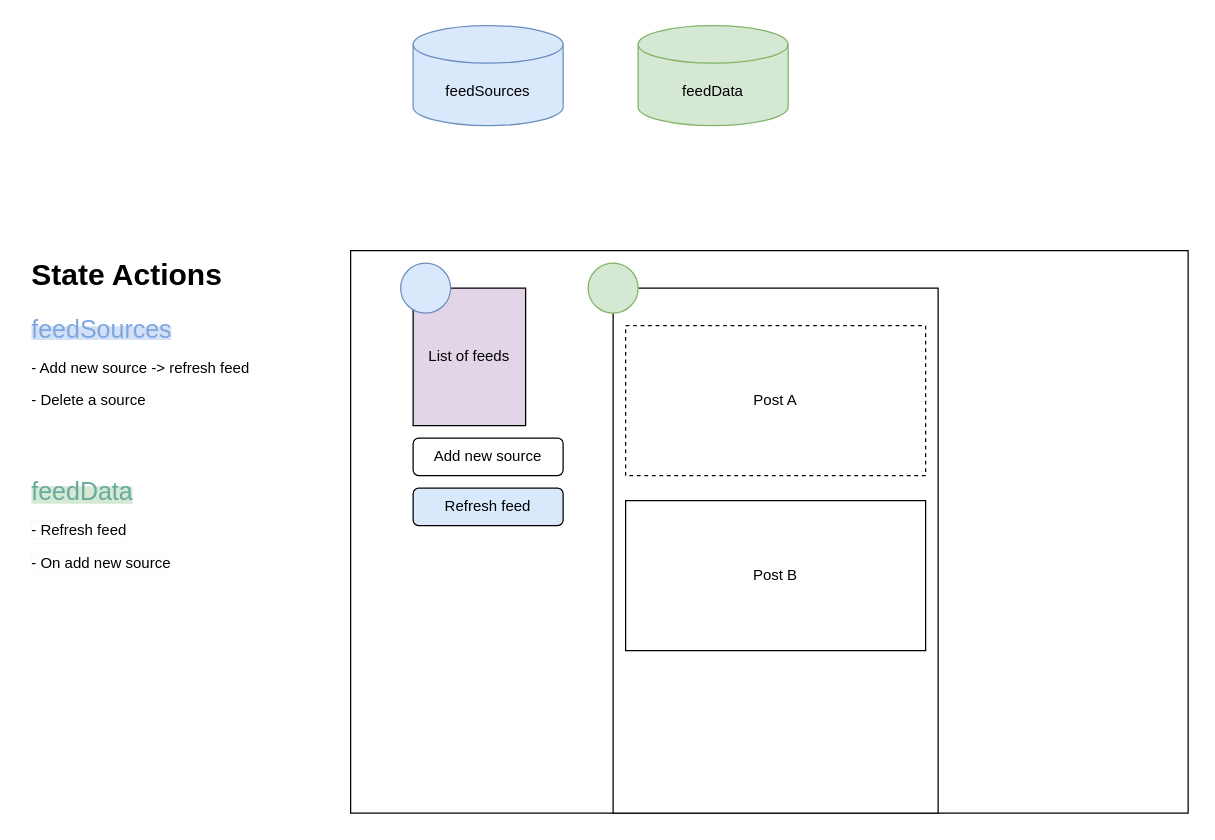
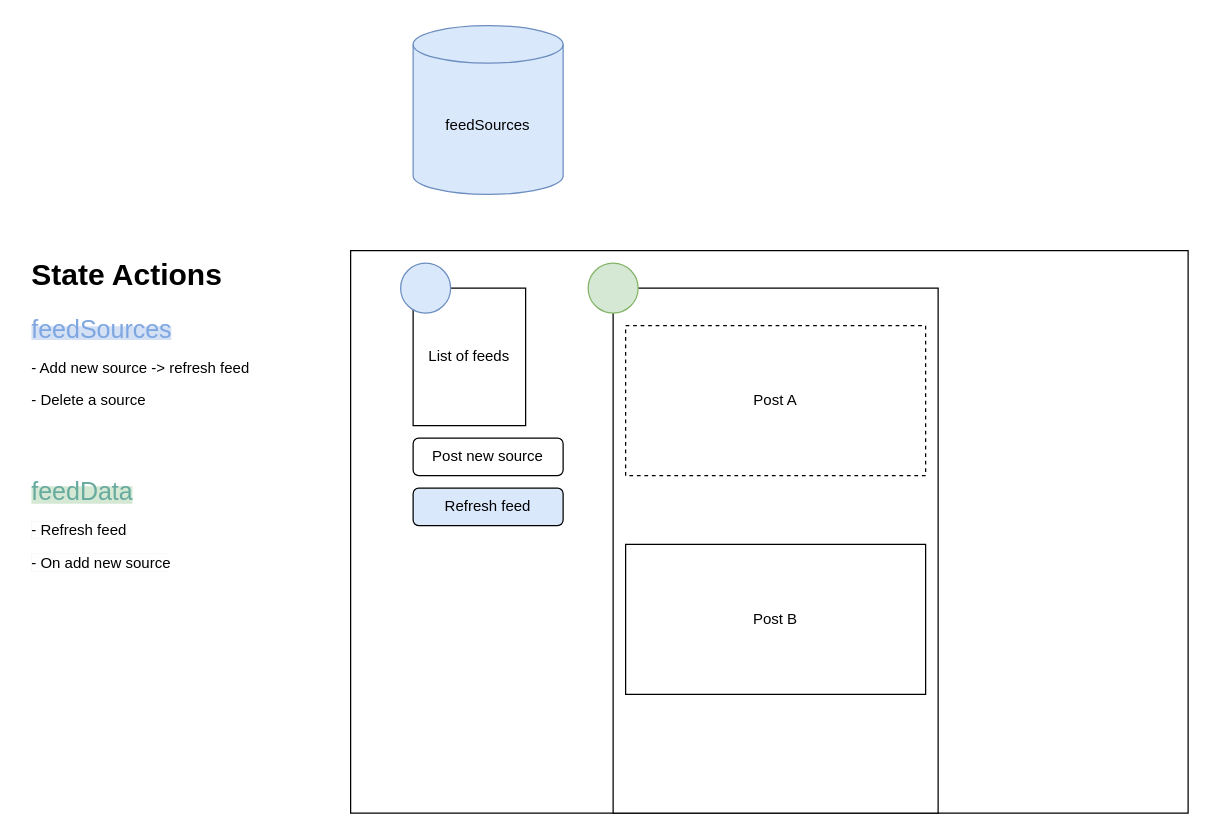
- <mxCell id="2" value="feedSources" style="shape=cylinder3;whiteSpace=wrap;html=1;boundedLbl=1;backgroundOutline=1;size=15;fillColor=#dae8fc;strokeColor=#6c8ebf;" vertex="1" parent="1"><mxGeometry x="330" y="20" width="120" height="80" as="geometry" /></mxCell>
+ <mxCell id="2" value="feedSources" style="shape=cylinder3;whiteSpace=wrap;html=1;boundedLbl=1;backgroundOutline=1;size=15;fillColor=#dae8fc;strokeColor=#6c8ebf;" vertex="1" parent="1"><mxGeometry x="330" y="20" width="120" height="135" as="geometry" /></mxCell>
- <mxCell id="3" value="&lt;div&gt;feedData&lt;/div&gt;" style="shape=cylinder3;whiteSpace=wrap;html=1;boundedLbl=1;backgroundOutline=1;size=15;fillColor=#d5e8d4;strokeColor=#82b366;" vertex="1" parent="1"><mxGeometry x="510" y="20" width="120" height="80" as="geometry" /></mxCell>
- <mxCell id="5" value="&lt;div align=&quot;left&quot;&gt;List of feeds&lt;br&gt;&lt;/div&gt;" style="rounded=0;whiteSpace=wrap;html=1;fillColor=#e1d5e7;" vertex="1" parent="1"><mxGeometry x="330" y="230" width="90" height="110" as="geometry" /></mxCell>
+ <mxCell id="5" value="&lt;div align=&quot;left&quot;&gt;List of feeds&lt;br&gt;&lt;/div&gt;" style="rounded=0;whiteSpace=wrap;html=1;" vertex="1" parent="1"><mxGeometry x="330" y="230" width="90" height="110" as="geometry" /></mxCell>
- <mxCell id="13" value="Add new source" style="rounded=1;whiteSpace=wrap;html=1;" vertex="1" parent="1"><mxGeometry x="330" y="350" width="120" height="30" as="geometry" /></mxCell>
+ <mxCell id="13" value="Post new source" style="rounded=1;whiteSpace=wrap;html=1;" vertex="1" parent="1"><mxGeometry x="330" y="350" width="120" height="30" as="geometry" /></mxCell>
- <mxCell id="8" value="Post B" style="rounded=0;whiteSpace=wrap;html=1;" vertex="1" parent="1"><mxGeometry x="500" y="400" width="240" height="120" as="geometry" /></mxCell>
+ <mxCell id="8" value="Post B" style="rounded=0;whiteSpace=wrap;html=1;" vertex="1" parent="1"><mxGeometry x="500" y="435" width="240" height="120" as="geometry" /></mxCell>
